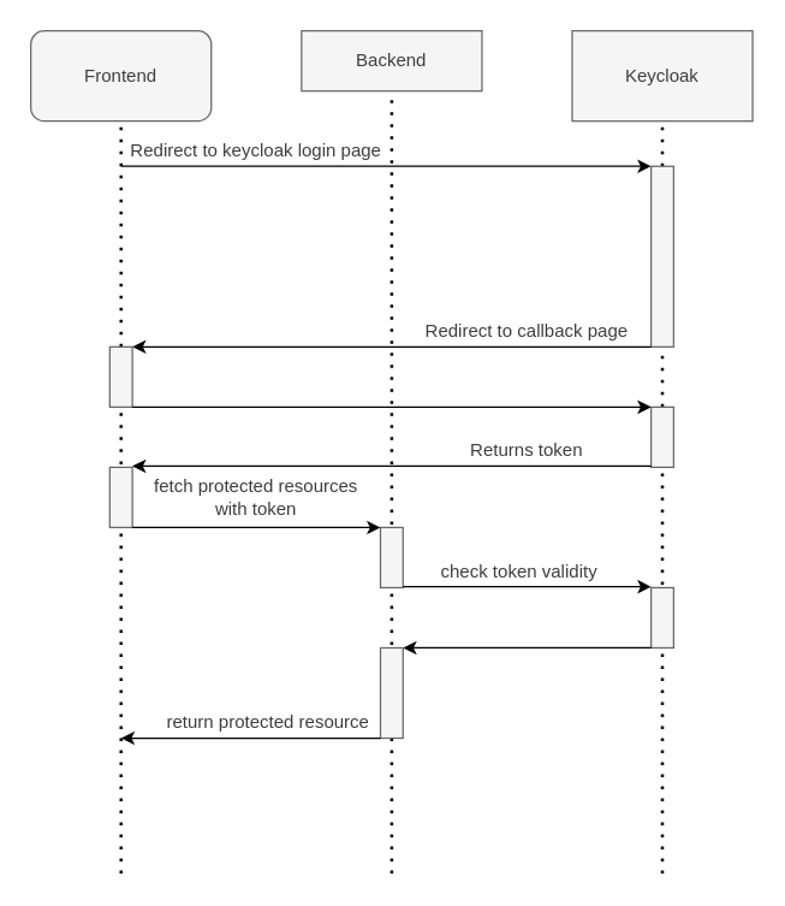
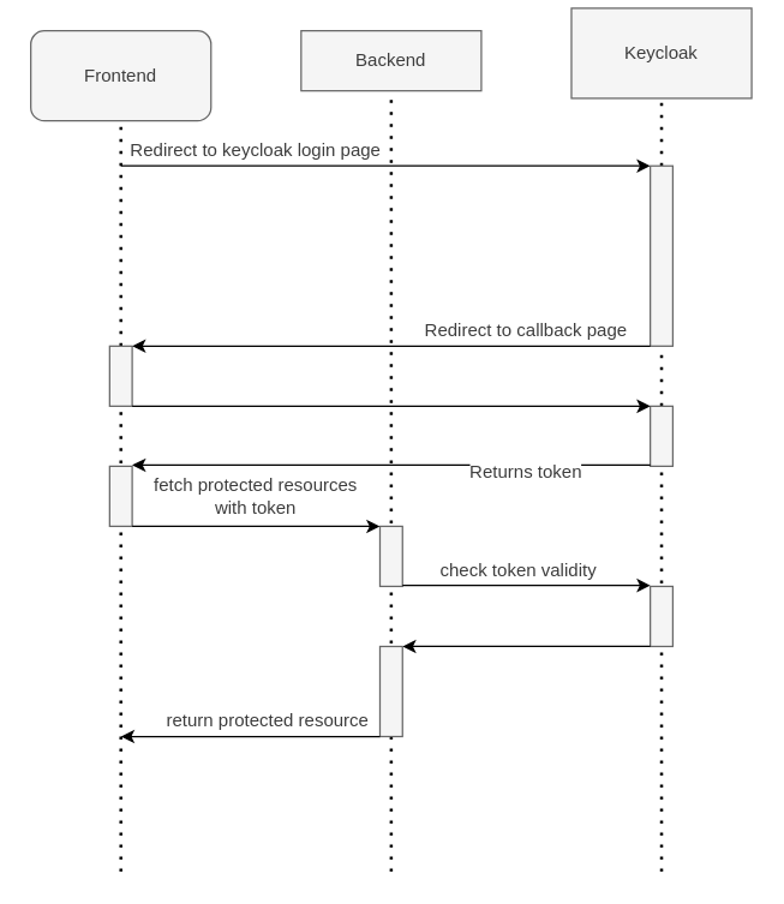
- <mxCell id="7" value="&lt;font color=&quot;#3d3d3d&quot;&gt;Keycloak&lt;br&gt;&lt;/font&gt;" style="rounded=0;whiteSpace=wrap;html=1;fillColor=#f5f5f5;strokeColor=#666666;fontColor=#333333;" parent="1" vertex="1"><mxGeometry x="380" y="20" width="120" height="60" as="geometry" /></mxCell>
+ <mxCell id="7" value="&lt;font color=&quot;#3d3d3d&quot;&gt;Keycloak&lt;br&gt;&lt;/font&gt;" style="rounded=0;whiteSpace=wrap;html=1;fillColor=#f5f5f5;strokeColor=#666666;fontColor=#333333;" parent="1" vertex="1"><mxGeometry x="380" y="5" width="120" height="60" as="geometry" /></mxCell>
- <mxCell id="21" value="Returns token" style="text;html=1;strokeColor=none;fillColor=none;align=center;verticalAlign=middle;whiteSpace=wrap;rounded=0;labelBackgroundColor=#FFFFFF;fontColor=#3D3D3D;" parent="1" vertex="1"><mxGeometry x="280" y="289.23" width="140" height="20" as="geometry" /></mxCell>
+ <mxCell id="21" value="Returns token" style="text;html=1;strokeColor=none;fillColor=none;align=center;verticalAlign=middle;whiteSpace=wrap;rounded=0;labelBackgroundColor=#FFFFFF;fontColor=#3D3D3D;" parent="1" vertex="1"><mxGeometry x="280" y="304.23" width="140" height="20" as="geometry" /></mxCell>
